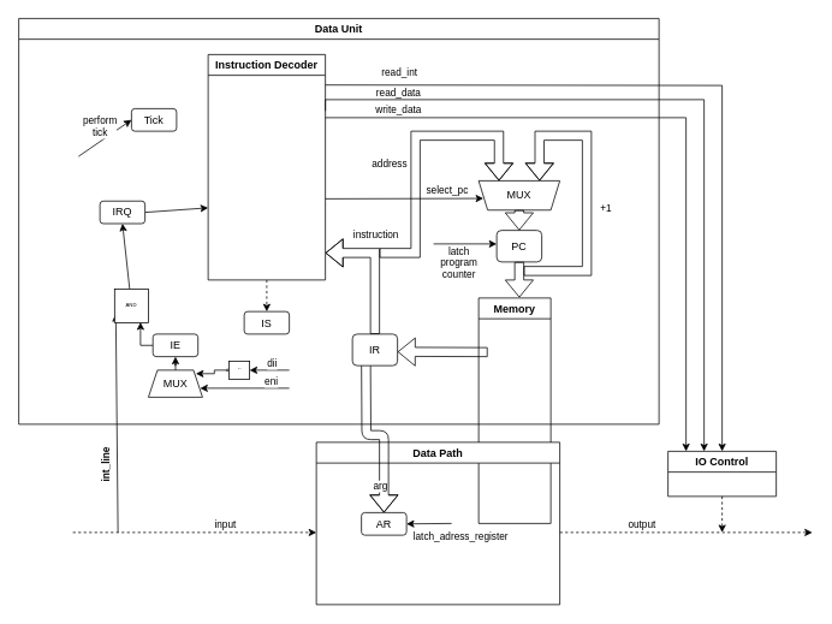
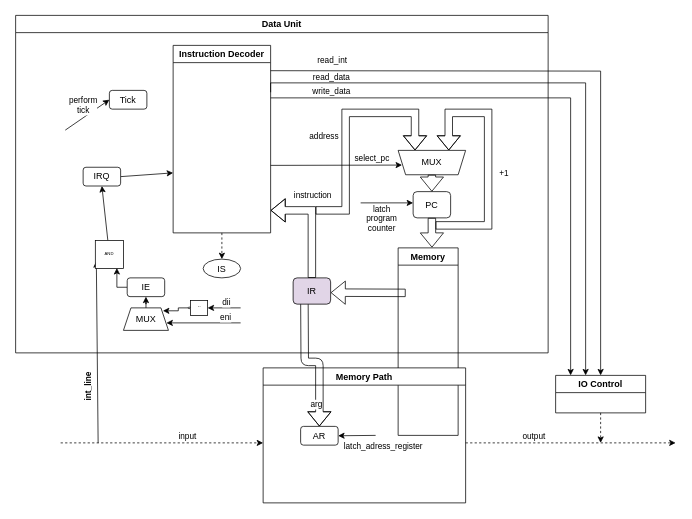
- <mxCell id="35" value="IS" style="rounded=1;whiteSpace=wrap;html=1;" vertex="1" parent="1"><mxGeometry x="270" y="345" width="50" height="25" as="geometry" /></mxCell>
+ <mxCell id="35" value="IS" style="ellipse;whiteSpace=wrap;html=1;" vertex="1" parent="1"><mxGeometry x="270" y="345" width="50" height="25" as="geometry" /></mxCell>
- <mxCell id="34" value="IR" style="rounded=1;whiteSpace=wrap;html=1;" vertex="1" parent="1"><mxGeometry x="390" y="370" width="50" height="35" as="geometry" /></mxCell>
+ <mxCell id="34" value="IR" style="rounded=1;whiteSpace=wrap;html=1;fillColor=#e1d5e7;" vertex="1" parent="1"><mxGeometry x="390" y="370" width="50" height="35" as="geometry" /></mxCell>
- <mxCell id="6" value="Data Path" style="swimlane;" parent="1" vertex="1"><mxGeometry x="350" y="490" width="270" height="180" as="geometry"><mxRectangle x="60" y="50" width="110" height="30" as="alternateBounds" /></mxGeometry></mxCell>
+ <mxCell id="6" value="Memory Path" style="swimlane;" parent="1" vertex="1"><mxGeometry x="350" y="490" width="270" height="180" as="geometry"><mxRectangle x="60" y="50" width="110" height="30" as="alternateBounds" /></mxGeometry></mxCell>
